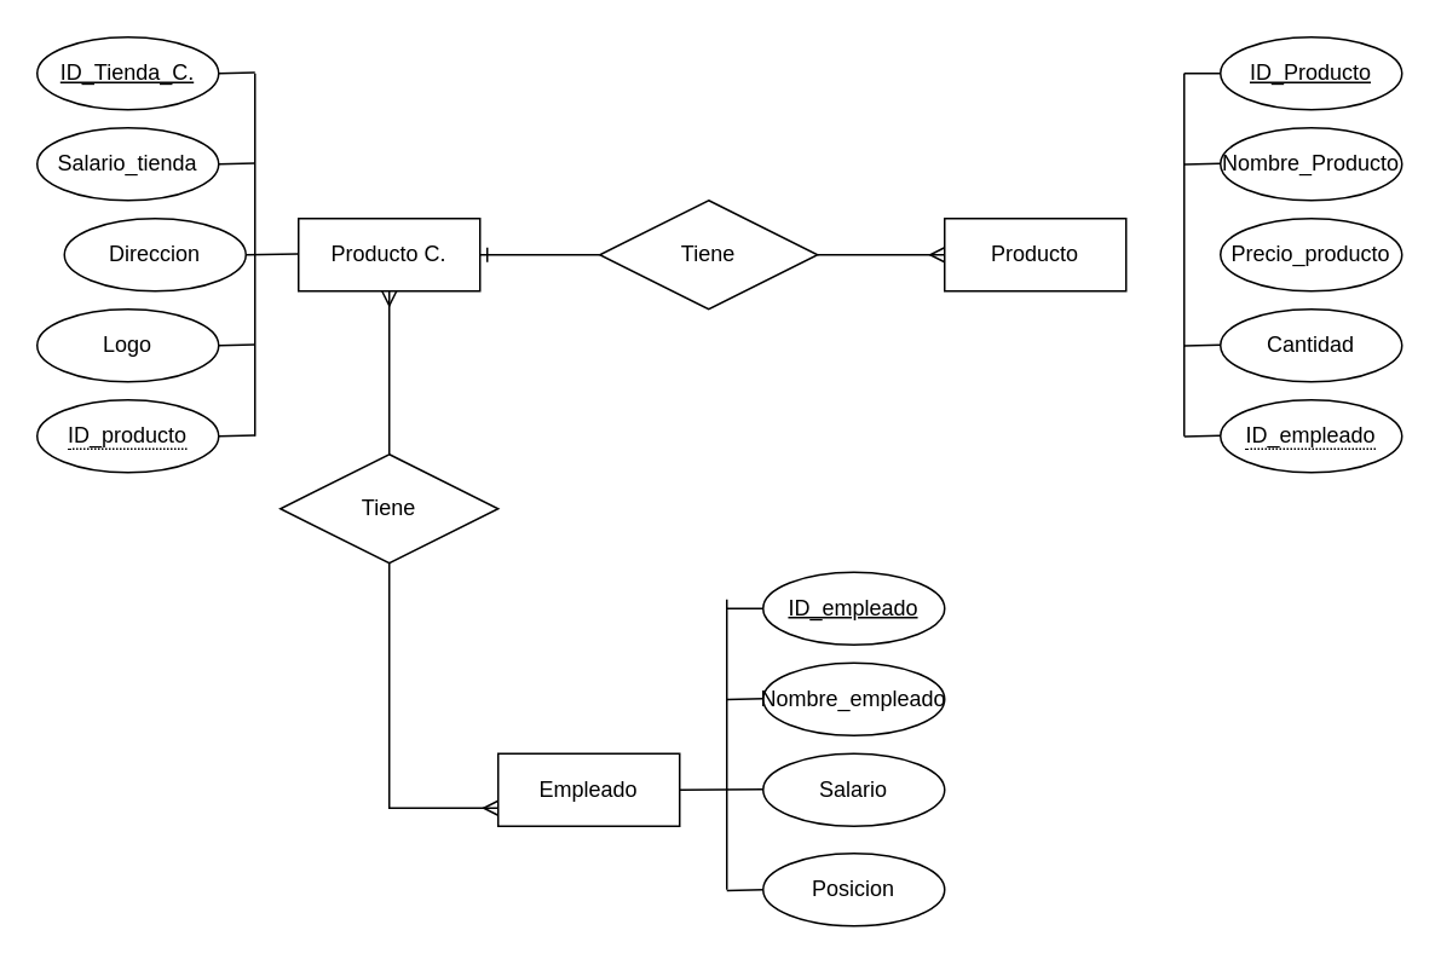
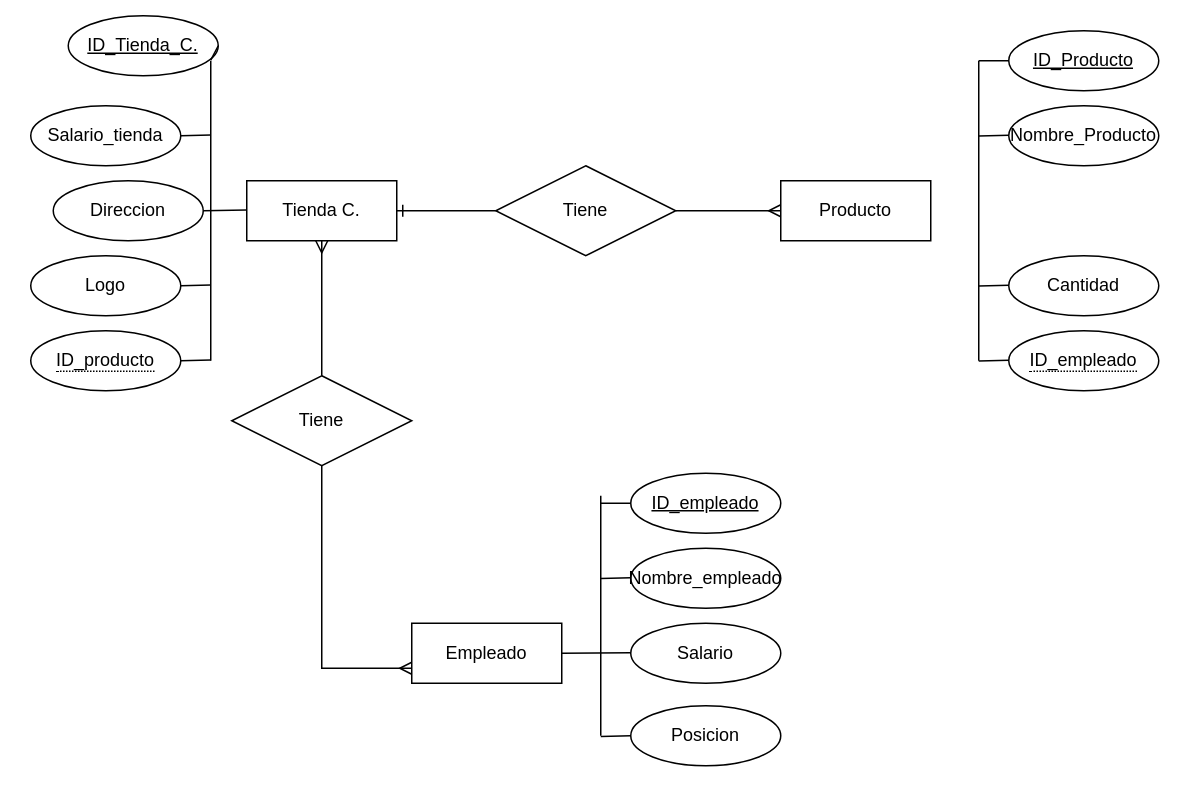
- <mxCell id="4" value="ID_Tienda_C." style="ellipse;whiteSpace=wrap;html=1;align=center;fontStyle=4;" vertex="1" parent="1"><mxGeometry x="20" y="20" width="100" height="40" as="geometry" /></mxCell>
+ <mxCell id="4" value="ID_Tienda_C." style="ellipse;whiteSpace=wrap;html=1;align=center;fontStyle=4;" vertex="1" parent="1"><mxGeometry x="45" y="10" width="100" height="40" as="geometry" /></mxCell>
- <mxCell id="2" value="Producto C." style="whiteSpace=wrap;html=1;align=center;" vertex="1" parent="1"><mxGeometry x="164" y="120" width="100" height="40" as="geometry" /></mxCell>
+ <mxCell id="2" value="Tienda C." style="whiteSpace=wrap;html=1;align=center;" vertex="1" parent="1"><mxGeometry x="164" y="120" width="100" height="40" as="geometry" /></mxCell>
- <mxCell id="21" value="Precio_producto" style="ellipse;whiteSpace=wrap;html=1;align=center;direction=west;" vertex="1" parent="1"><mxGeometry x="672" y="120" width="100" height="40" as="geometry" /></mxCell>
